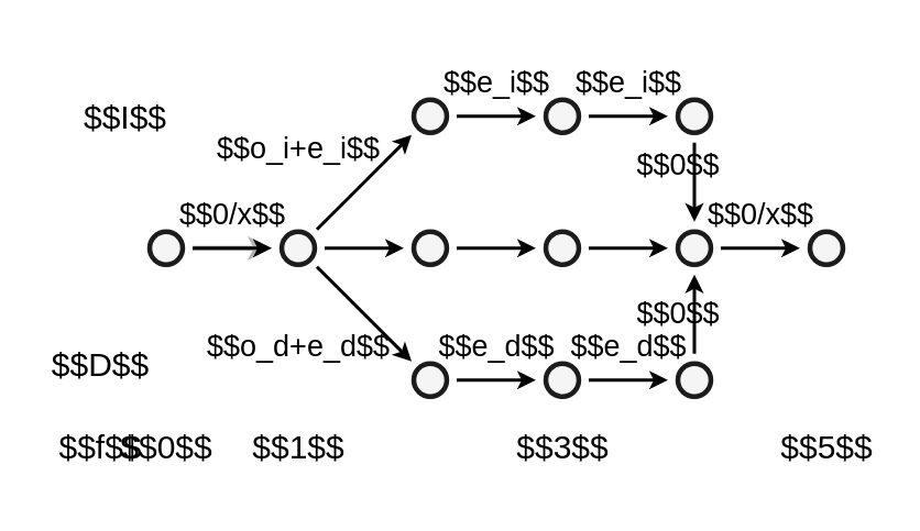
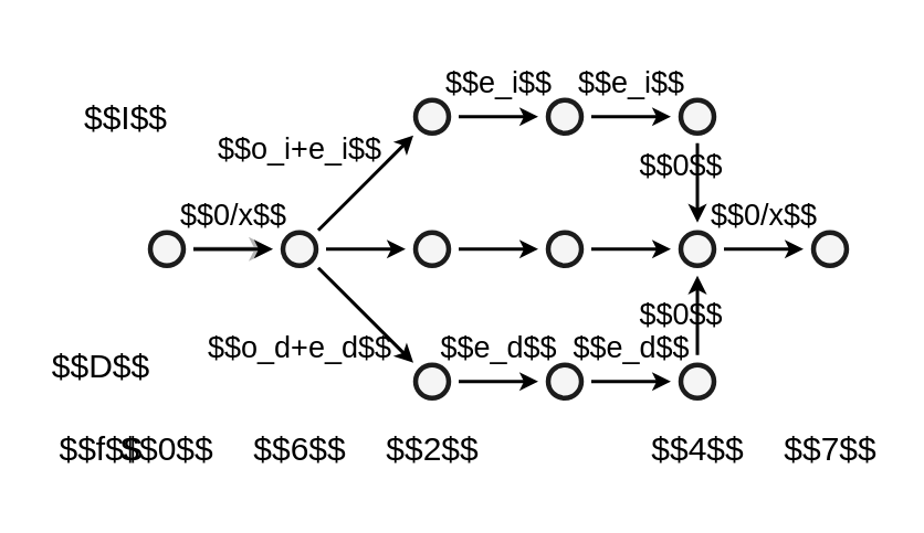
- <mxCell id="36" value="$$1$$" style="text;html=1;align=center;verticalAlign=middle;resizable=1;points=[];autosize=1;strokeColor=none;fillColor=none;fontSize=20;rotatable=0;resizeWidth=0;resizeHeight=0;fontColor=#000000;" vertex="1" parent="31"><mxGeometry x="145" y="255" width="70" height="30" as="geometry" /></mxCell>
+ <mxCell id="36" value="$$6$$" style="text;html=1;align=center;verticalAlign=middle;resizable=1;points=[];autosize=1;strokeColor=none;fillColor=none;fontSize=20;rotatable=0;resizeWidth=0;resizeHeight=0;fontColor=#000000;" vertex="1" parent="31"><mxGeometry x="145" y="255" width="70" height="30" as="geometry" /></mxCell>
+ <mxCell id="37" value="$$2$$" style="text;html=1;align=center;verticalAlign=middle;resizable=1;points=[];autosize=1;strokeColor=none;fillColor=none;fontSize=20;rotatable=0;resizeWidth=0;resizeHeight=0;fontColor=#000000;" vertex="1" parent="31"><mxGeometry x="225" y="255" width="70" height="30" as="geometry" /></mxCell>
- <mxCell id="38" value="$$3$$" style="text;html=1;align=center;verticalAlign=middle;resizable=1;points=[];autosize=1;strokeColor=none;fillColor=none;fontSize=20;rotatable=0;resizeWidth=0;resizeHeight=0;fontColor=#000000;" vertex="1" parent="31"><mxGeometry x="305" y="255" width="70" height="30" as="geometry" /></mxCell>
+ <mxCell id="39" value="$$4$$" style="text;html=1;align=center;verticalAlign=middle;resizable=1;points=[];autosize=1;strokeColor=none;fillColor=none;fontSize=20;rotatable=0;resizeWidth=0;resizeHeight=0;fontColor=#000000;" vertex="1" parent="31"><mxGeometry x="385" y="255" width="70" height="30" as="geometry" /></mxCell>
- <mxCell id="40" value="$$5$$" style="text;html=1;align=center;verticalAlign=middle;resizable=1;points=[];autosize=1;strokeColor=none;fillColor=none;fontSize=20;rotatable=0;resizeWidth=0;resizeHeight=0;fontColor=#000000;" vertex="1" parent="31"><mxGeometry x="465" y="255" width="70" height="30" as="geometry" /></mxCell>
+ <mxCell id="40" value="$$7$$" style="text;html=1;align=center;verticalAlign=middle;resizable=1;points=[];autosize=1;strokeColor=none;fillColor=none;fontSize=20;rotatable=0;resizeWidth=0;resizeHeight=0;fontColor=#000000;" vertex="1" parent="31"><mxGeometry x="465" y="255" width="70" height="30" as="geometry" /></mxCell>
